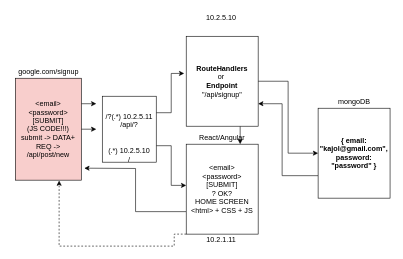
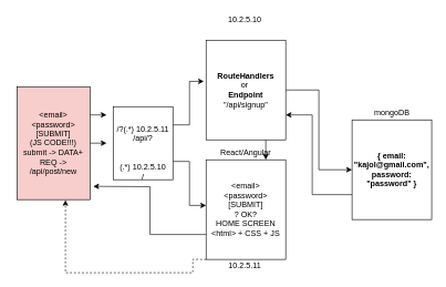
- <mxCell id="15" value="google.com/signup" style="text;html=1;align=center;verticalAlign=middle;resizable=0;points=[];autosize=1;" vertex="1" parent="1"><mxGeometry x="20" y="110" width="120" height="20" as="geometry" /></mxCell>
- <mxCell id="20" value="10.2.1.11" style="text;html=1;align=center;verticalAlign=middle;resizable=0;points=[];autosize=1;" vertex="1" parent="1"><mxGeometry x="338" y="390" width="60" height="20" as="geometry" /></mxCell>
+ <mxCell id="20" value="10.2.5.11" style="text;html=1;align=center;verticalAlign=middle;resizable=0;points=[];autosize=1;" vertex="1" parent="1"><mxGeometry x="338" y="390" width="60" height="20" as="geometry" /></mxCell>
